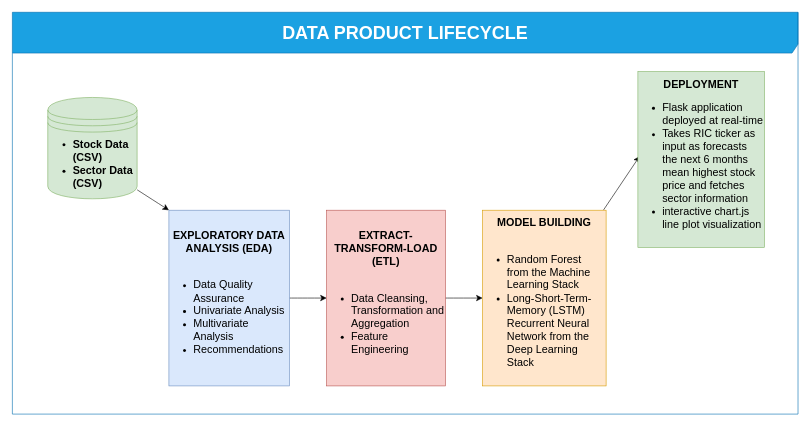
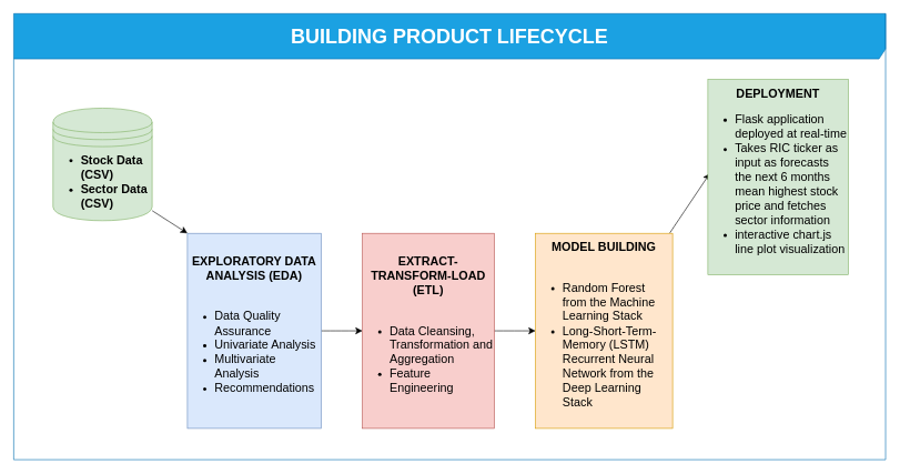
- <mxCell id="11" value="&lt;font size=&quot;1&quot; style=&quot;&quot;&gt;&lt;b style=&quot;font-size: 30px;&quot;&gt;DATA PRODUCT LIFECYCLE&lt;/b&gt;&lt;/font&gt;" style="shape=umlFrame;whiteSpace=wrap;html=1;pointerEvents=0;fontSize=16;width=1310;height=68;fillColor=#1ba1e2;strokeColor=#006EAF;fontColor=#ffffff;" vertex="1" parent="1"><mxGeometry x="20" y="20" width="1310" height="670" as="geometry" /></mxCell>
+ <mxCell id="11" value="&lt;font size=&quot;1&quot; style=&quot;&quot;&gt;&lt;b style=&quot;font-size: 30px;&quot;&gt;BUILDING PRODUCT LIFECYCLE&lt;/b&gt;&lt;/font&gt;" style="shape=umlFrame;whiteSpace=wrap;html=1;pointerEvents=0;fontSize=16;width=1310;height=68;fillColor=#1ba1e2;strokeColor=#006EAF;fontColor=#ffffff;" vertex="1" parent="1"><mxGeometry x="20" y="20" width="1310" height="670" as="geometry" /></mxCell>
